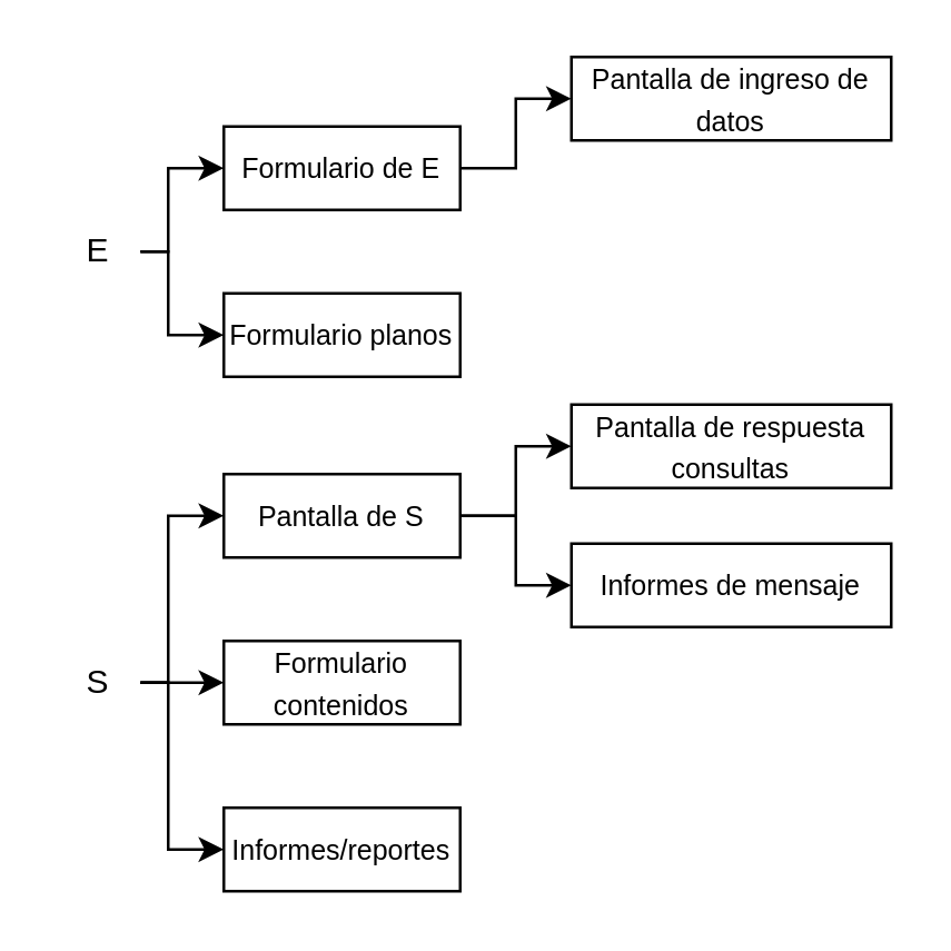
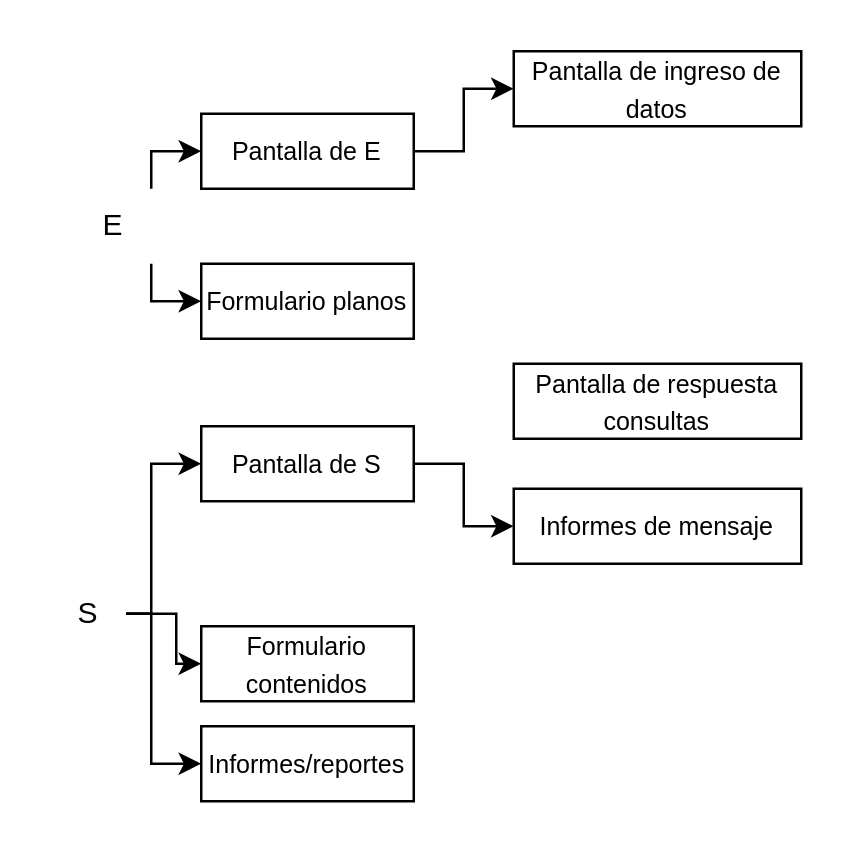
- <mxCell id="10" value="&lt;font style=&quot;font-size: 10px;&quot;&gt;Formulario de E&lt;/font&gt;" style="text;strokeColor=default;align=center;fillColor=none;html=1;verticalAlign=middle;whiteSpace=wrap;rounded=0;" parent="1" vertex="1"><mxGeometry x="80" y="45" width="85" height="30" as="geometry" /></mxCell>
+ <mxCell id="10" value="&lt;font style=&quot;font-size: 10px;&quot;&gt;Pantalla de E&lt;/font&gt;" style="text;strokeColor=default;align=center;fillColor=none;html=1;verticalAlign=middle;whiteSpace=wrap;rounded=0;" parent="1" vertex="1"><mxGeometry x="80" y="45" width="85" height="30" as="geometry" /></mxCell>
- <mxCell id="4" value="E" style="text;strokeColor=none;align=center;fillColor=none;html=1;verticalAlign=middle;whiteSpace=wrap;rounded=0;strokeWidth=0;" parent="1" vertex="1"><mxGeometry x="20" y="75" width="30" height="30" as="geometry" /></mxCell>
+ <mxCell id="4" value="E" style="text;strokeColor=none;align=center;fillColor=none;html=1;verticalAlign=middle;whiteSpace=wrap;rounded=0;strokeWidth=0;" parent="1" vertex="1"><mxGeometry x="30" y="75" width="30" height="30" as="geometry" /></mxCell>
- <mxCell id="13" style="edgeStyle=orthogonalEdgeStyle;rounded=0;orthogonalLoop=1;jettySize=auto;html=1;entryX=0;entryY=0.5;entryDx=0;entryDy=0;" parent="1" source="15" target="18" edge="1"><mxGeometry relative="1" as="geometry" /></mxCell>
- <mxCell id="16" value="&lt;font style=&quot;font-size: 10px;&quot;&gt;Formulario contenidos&lt;/font&gt;" style="text;strokeColor=default;align=center;fillColor=none;html=1;verticalAlign=middle;whiteSpace=wrap;rounded=0;" parent="1" vertex="1"><mxGeometry x="80" y="230" width="85" height="30" as="geometry" /></mxCell>
+ <mxCell id="16" value="&lt;font style=&quot;font-size: 10px;&quot;&gt;Formulario contenidos&lt;/font&gt;" style="text;strokeColor=default;align=center;fillColor=none;html=1;verticalAlign=middle;whiteSpace=wrap;rounded=0;" parent="1" vertex="1"><mxGeometry x="80" y="250" width="85" height="30" as="geometry" /></mxCell>
